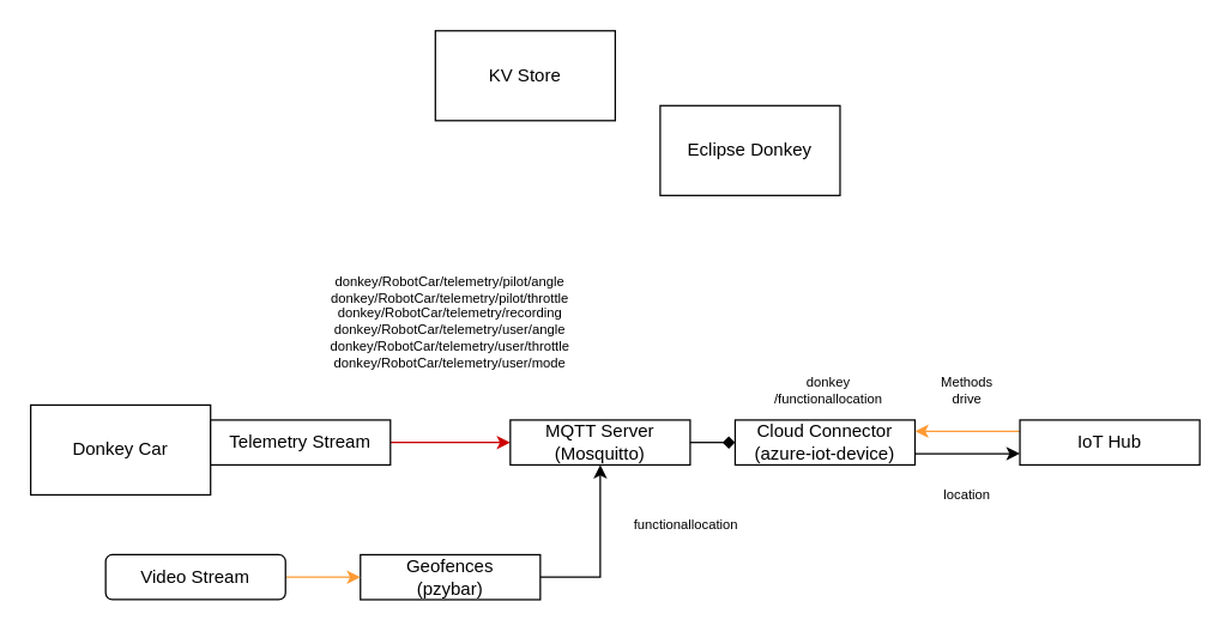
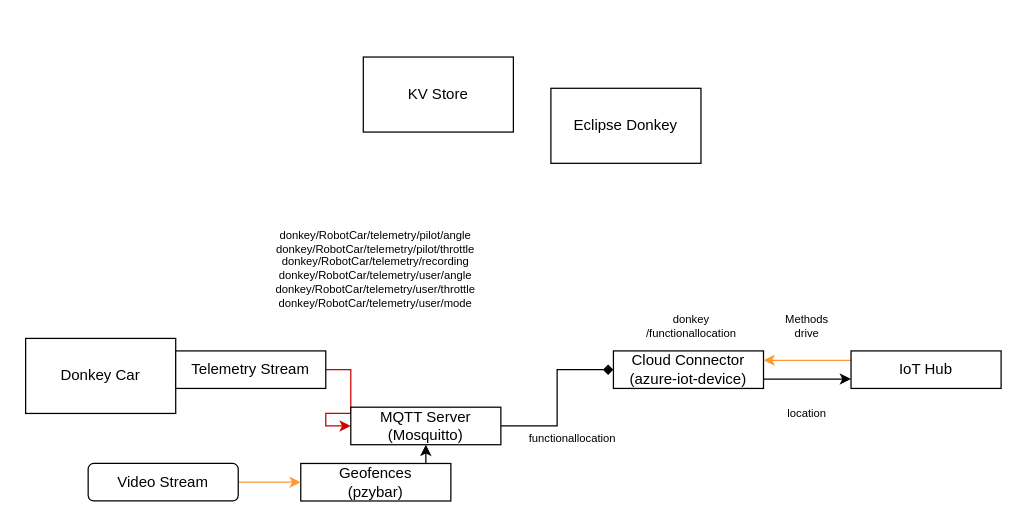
- <mxCell id="21" value="KV Store" style="rounded=0;whiteSpace=wrap;html=1;" vertex="1" parent="1"><mxGeometry x="290" y="20" width="120" height="60" as="geometry" /></mxCell>
+ <mxCell id="21" value="KV Store" style="rounded=0;whiteSpace=wrap;html=1;" vertex="1" parent="1"><mxGeometry x="290" y="45" width="120" height="60" as="geometry" /></mxCell>
- <mxCell id="10" value="MQTT Server&lt;br&gt;(Mosquitto)" style="rounded=0;whiteSpace=wrap;html=1;" vertex="1" parent="1"><mxGeometry x="340" y="280" width="120" height="30" as="geometry" /></mxCell>
+ <mxCell id="10" value="MQTT Server&lt;br&gt;(Mosquitto)" style="rounded=0;whiteSpace=wrap;html=1;" vertex="1" parent="1"><mxGeometry x="280" y="325" width="120" height="30" as="geometry" /></mxCell>
